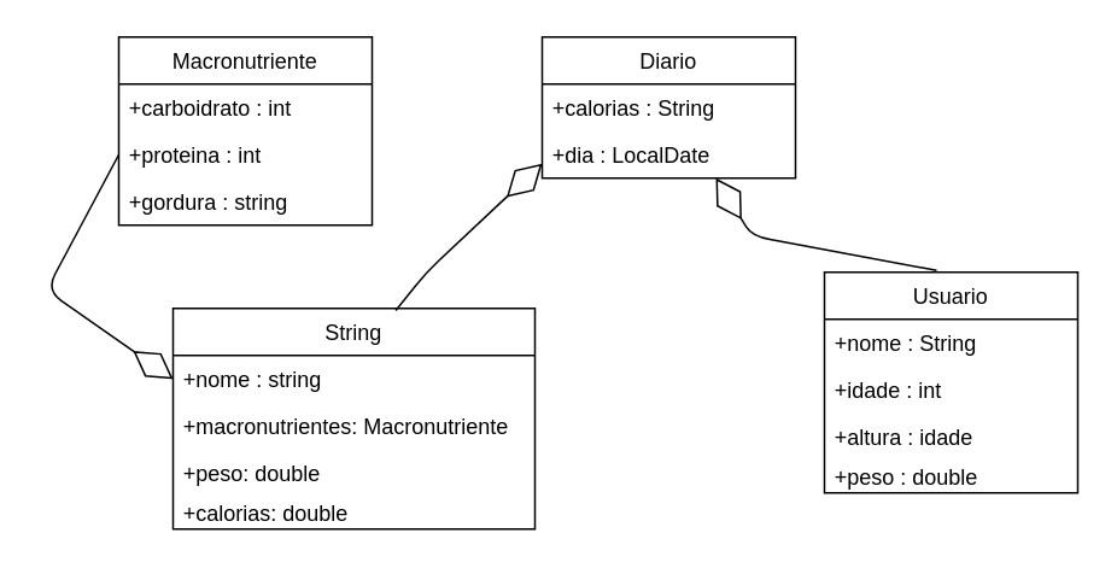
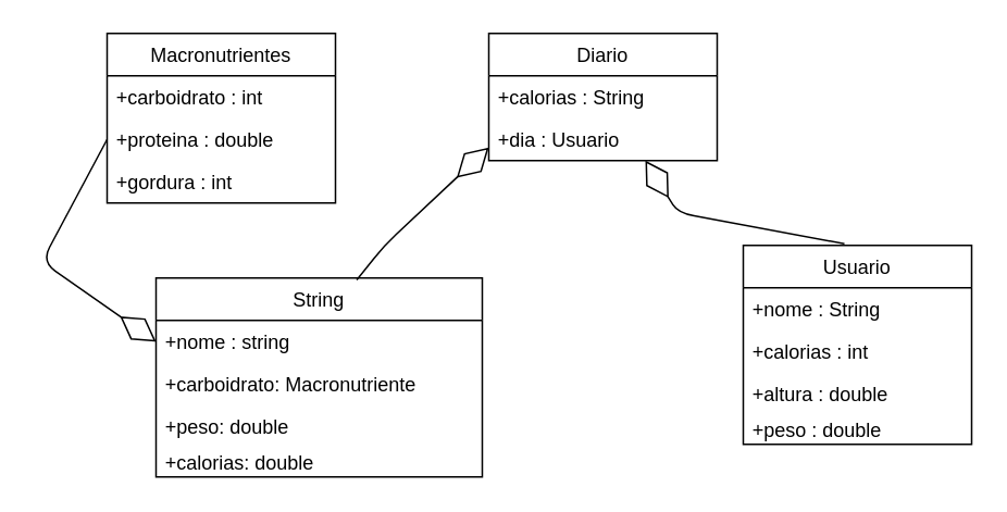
- <mxCell id="16" value="Macronutriente" style="swimlane;fontStyle=0;childLayout=stackLayout;horizontal=1;startSize=26;fillColor=none;horizontalStack=0;resizeParent=1;resizeParentMax=0;resizeLast=0;collapsible=1;marginBottom=0;" parent="1" vertex="1"><mxGeometry x="60" y="20" width="140" height="104" as="geometry" /></mxCell>
+ <mxCell id="16" value="Macronutrientes" style="swimlane;fontStyle=0;childLayout=stackLayout;horizontal=1;startSize=26;fillColor=none;horizontalStack=0;resizeParent=1;resizeParentMax=0;resizeLast=0;collapsible=1;marginBottom=0;" parent="1" vertex="1"><mxGeometry x="60" y="20" width="140" height="104" as="geometry" /></mxCell>
- <mxCell id="18" value="+proteina : int" style="text;strokeColor=none;fillColor=none;align=left;verticalAlign=top;spacingLeft=4;spacingRight=4;overflow=hidden;rotatable=0;points=[[0,0.5],[1,0.5]];portConstraint=eastwest;" parent="16" vertex="1"><mxGeometry y="52" width="140" height="26" as="geometry" /></mxCell>
+ <mxCell id="18" value="+proteina : double" style="text;strokeColor=none;fillColor=none;align=left;verticalAlign=top;spacingLeft=4;spacingRight=4;overflow=hidden;rotatable=0;points=[[0,0.5],[1,0.5]];portConstraint=eastwest;" parent="16" vertex="1"><mxGeometry y="52" width="140" height="26" as="geometry" /></mxCell>
- <mxCell id="4" value="+dia : LocalDate" style="text;strokeColor=none;fillColor=none;align=left;verticalAlign=top;spacingLeft=4;spacingRight=4;overflow=hidden;rotatable=0;points=[[0,0.5],[1,0.5]];portConstraint=eastwest;" parent="2" vertex="1"><mxGeometry y="52" width="140" height="26" as="geometry" /></mxCell>
+ <mxCell id="4" value="+dia : Usuario" style="text;strokeColor=none;fillColor=none;align=left;verticalAlign=top;spacingLeft=4;spacingRight=4;overflow=hidden;rotatable=0;points=[[0,0.5],[1,0.5]];portConstraint=eastwest;" parent="2" vertex="1"><mxGeometry y="52" width="140" height="26" as="geometry" /></mxCell>
- <mxCell id="19" value="+gordura : string" style="text;strokeColor=none;fillColor=none;align=left;verticalAlign=top;spacingLeft=4;spacingRight=4;overflow=hidden;rotatable=0;points=[[0,0.5],[1,0.5]];portConstraint=eastwest;" parent="16" vertex="1"><mxGeometry y="78" width="140" height="26" as="geometry" /></mxCell>
+ <mxCell id="19" value="+gordura : int" style="text;strokeColor=none;fillColor=none;align=left;verticalAlign=top;spacingLeft=4;spacingRight=4;overflow=hidden;rotatable=0;points=[[0,0.5],[1,0.5]];portConstraint=eastwest;" parent="16" vertex="1"><mxGeometry y="78" width="140" height="26" as="geometry" /></mxCell>
- <mxCell id="7" value="+idade : int" style="text;strokeColor=none;fillColor=none;align=left;verticalAlign=top;spacingLeft=4;spacingRight=4;overflow=hidden;rotatable=0;points=[[0,0.5],[1,0.5]];portConstraint=eastwest;" parent="5" vertex="1"><mxGeometry y="52" width="140" height="26" as="geometry" /></mxCell>
+ <mxCell id="7" value="+calorias : int" style="text;strokeColor=none;fillColor=none;align=left;verticalAlign=top;spacingLeft=4;spacingRight=4;overflow=hidden;rotatable=0;points=[[0,0.5],[1,0.5]];portConstraint=eastwest;" parent="5" vertex="1"><mxGeometry y="52" width="140" height="26" as="geometry" /></mxCell>
- <mxCell id="13" value="+macronutrientes: Macronutriente" style="text;strokeColor=none;fillColor=none;align=left;verticalAlign=top;spacingLeft=4;spacingRight=4;overflow=hidden;rotatable=0;points=[[0,0.5],[1,0.5]];portConstraint=eastwest;" parent="11" vertex="1"><mxGeometry y="52" width="200" height="26" as="geometry" /></mxCell>
+ <mxCell id="13" value="+carboidrato: Macronutriente" style="text;strokeColor=none;fillColor=none;align=left;verticalAlign=top;spacingLeft=4;spacingRight=4;overflow=hidden;rotatable=0;points=[[0,0.5],[1,0.5]];portConstraint=eastwest;" parent="11" vertex="1"><mxGeometry y="52" width="200" height="26" as="geometry" /></mxCell>
- <mxCell id="8" value="+altura : idade&#10;" style="text;strokeColor=none;fillColor=none;align=left;verticalAlign=top;spacingLeft=4;spacingRight=4;overflow=hidden;rotatable=0;points=[[0,0.5],[1,0.5]];portConstraint=eastwest;" parent="5" vertex="1"><mxGeometry y="78" width="140" height="22" as="geometry" /></mxCell>
+ <mxCell id="8" value="+altura : double&#10;" style="text;strokeColor=none;fillColor=none;align=left;verticalAlign=top;spacingLeft=4;spacingRight=4;overflow=hidden;rotatable=0;points=[[0,0.5],[1,0.5]];portConstraint=eastwest;" parent="5" vertex="1"><mxGeometry y="78" width="140" height="22" as="geometry" /></mxCell>
